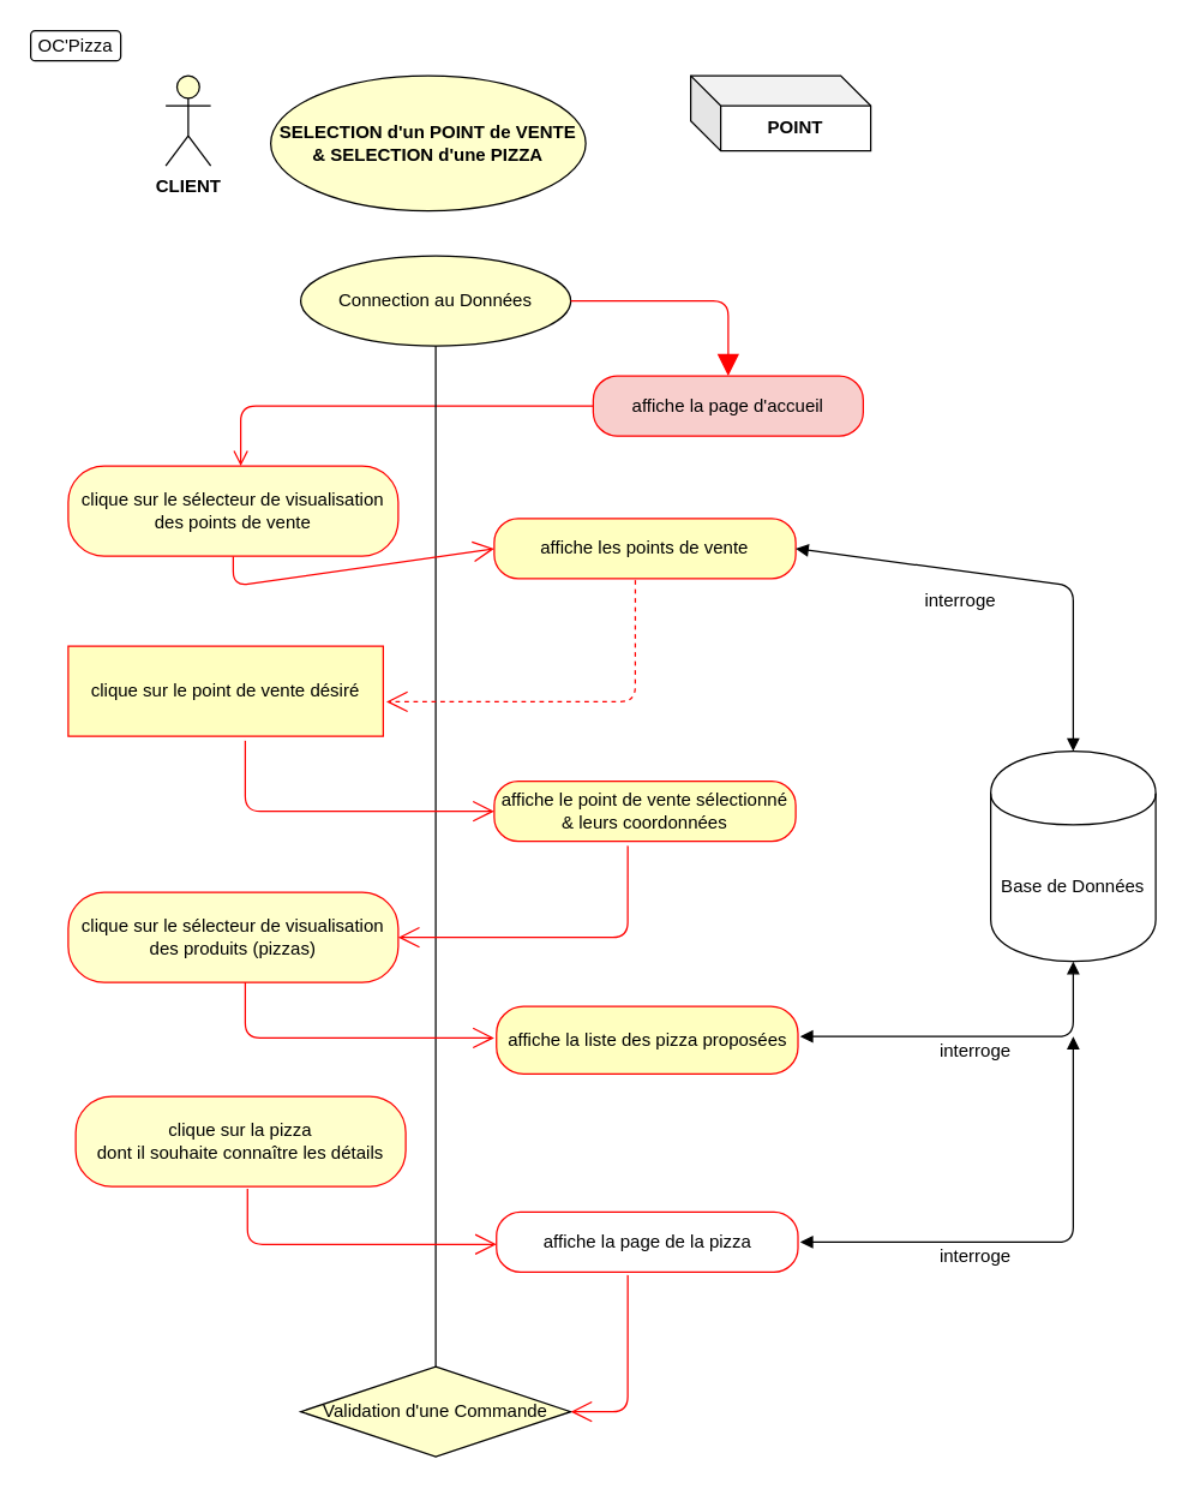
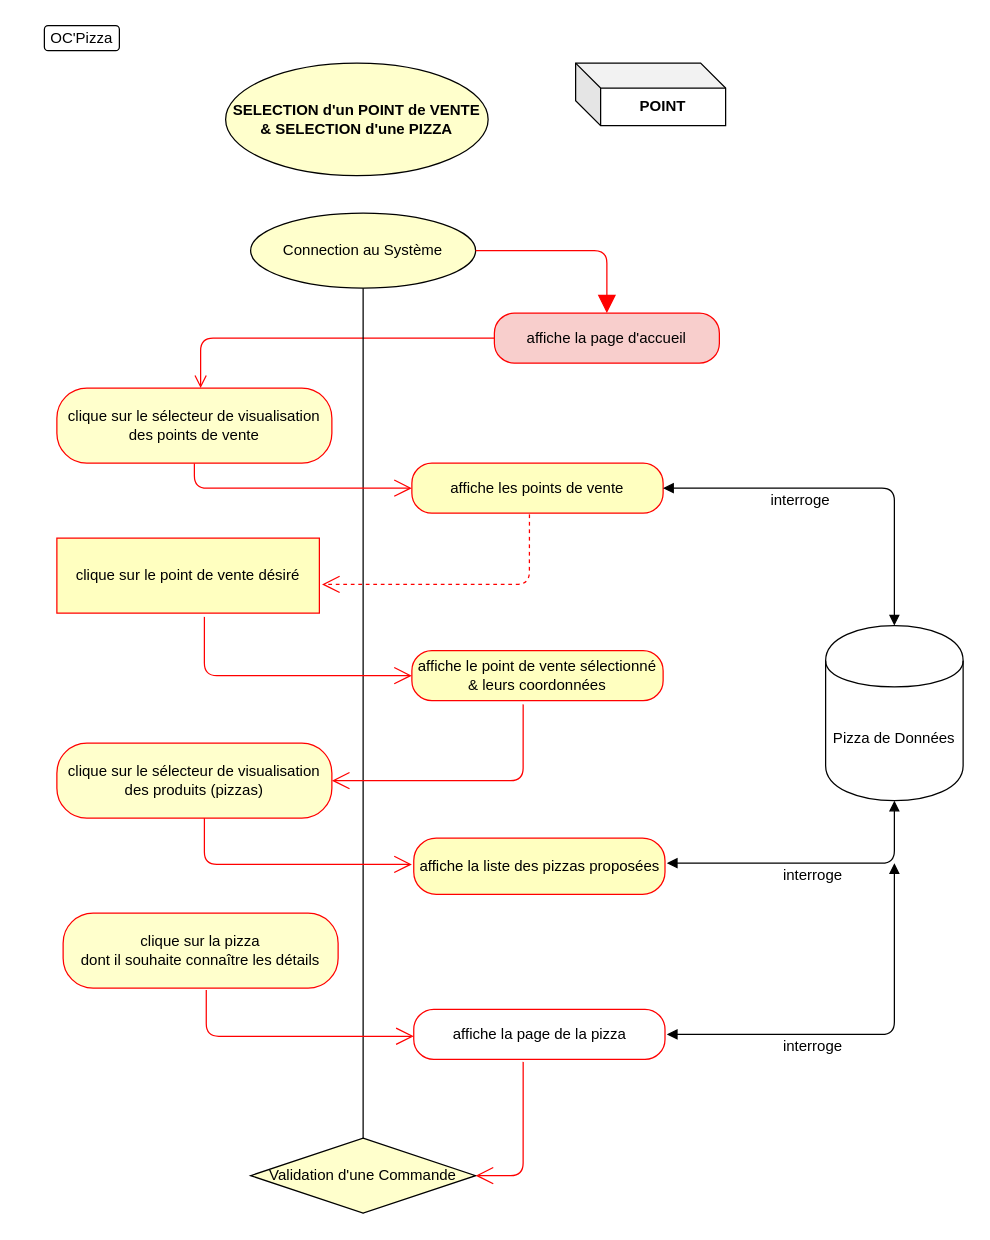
- <mxCell id="2" value="OC'Pizza" style="rounded=1;whiteSpace=wrap;html=1;" parent="1" vertex="1"><mxGeometry x="20" y="20" width="60" height="20" as="geometry" /></mxCell>
+ <mxCell id="2" value="OC'Pizza" style="rounded=1;whiteSpace=wrap;html=1;" parent="1" vertex="1"><mxGeometry x="35" y="20" width="60" height="20" as="geometry" /></mxCell>
- <mxCell id="3" value="&lt;b&gt;CLIENT&lt;/b&gt;" style="shape=umlActor;verticalLabelPosition=bottom;labelBackgroundColor=#ffffff;verticalAlign=top;html=1;outlineConnect=0;fillColor=#FFFFCC;" parent="1" vertex="1"><mxGeometry x="110" y="50" width="30" height="60" as="geometry" /></mxCell>
- <mxCell id="11" value="Connection au Données" style="ellipse;whiteSpace=wrap;html=1;fillColor=#FFFFCC;" parent="1" vertex="1"><mxGeometry x="200" y="170" width="180" height="60" as="geometry" /></mxCell>
+ <mxCell id="11" value="Connection au Système" style="ellipse;whiteSpace=wrap;html=1;fillColor=#FFFFCC;" parent="1" vertex="1"><mxGeometry x="200" y="170" width="180" height="60" as="geometry" /></mxCell>
- <mxCell id="16" value="affiche les points de vente" style="rounded=1;whiteSpace=wrap;html=1;arcSize=40;fontColor=#000000;fillColor=#ffffc0;strokeColor=#ff0000;" parent="1" vertex="1"><mxGeometry x="329" y="345" width="201" height="40" as="geometry" /></mxCell>
+ <mxCell id="16" value="affiche les points de vente" style="rounded=1;whiteSpace=wrap;html=1;arcSize=40;fontColor=#000000;fillColor=#ffffc0;strokeColor=#ff0000;" parent="1" vertex="1"><mxGeometry x="329" y="370" width="201" height="40" as="geometry" /></mxCell>
- <mxCell id="9" value="Base de Données" style="shape=cylinder;whiteSpace=wrap;html=1;boundedLbl=1;backgroundOutline=1;" parent="1" vertex="1"><mxGeometry x="660" y="500" width="110" height="140" as="geometry" /></mxCell>
+ <mxCell id="9" value="Pizza de Données" style="shape=cylinder;whiteSpace=wrap;html=1;boundedLbl=1;backgroundOutline=1;" parent="1" vertex="1"><mxGeometry x="660" y="500" width="110" height="140" as="geometry" /></mxCell>
- <mxCell id="24" value="affiche la liste des pizza proposées" style="rounded=1;whiteSpace=wrap;html=1;arcSize=40;fontColor=#000000;fillColor=#ffffc0;strokeColor=#ff0000;" parent="1" vertex="1"><mxGeometry x="330.5" y="670" width="201" height="45" as="geometry" /></mxCell>
+ <mxCell id="24" value="affiche la liste des pizzas proposées" style="rounded=1;whiteSpace=wrap;html=1;arcSize=40;fontColor=#000000;fillColor=#ffffc0;strokeColor=#ff0000;" parent="1" vertex="1"><mxGeometry x="330.5" y="670" width="201" height="45" as="geometry" /></mxCell>
